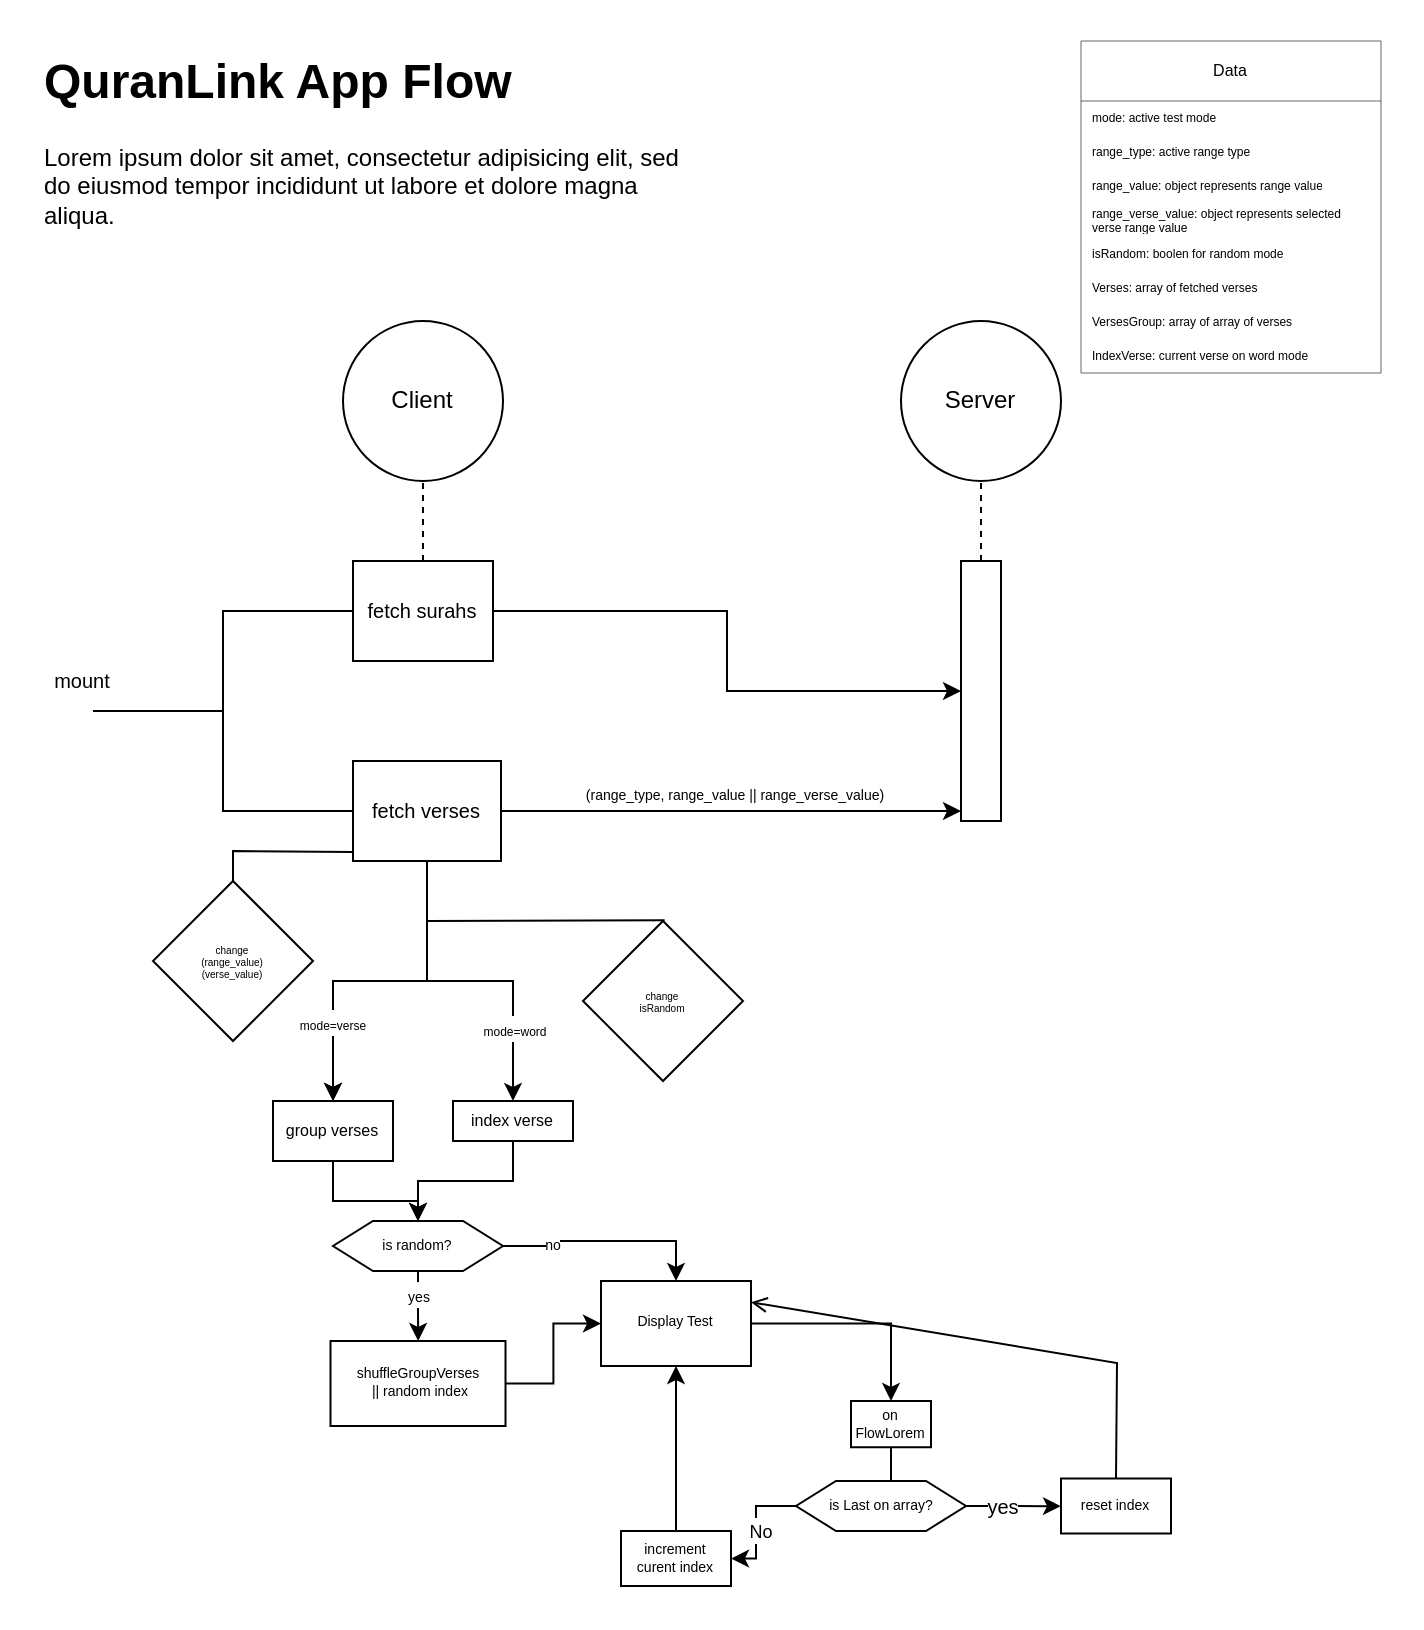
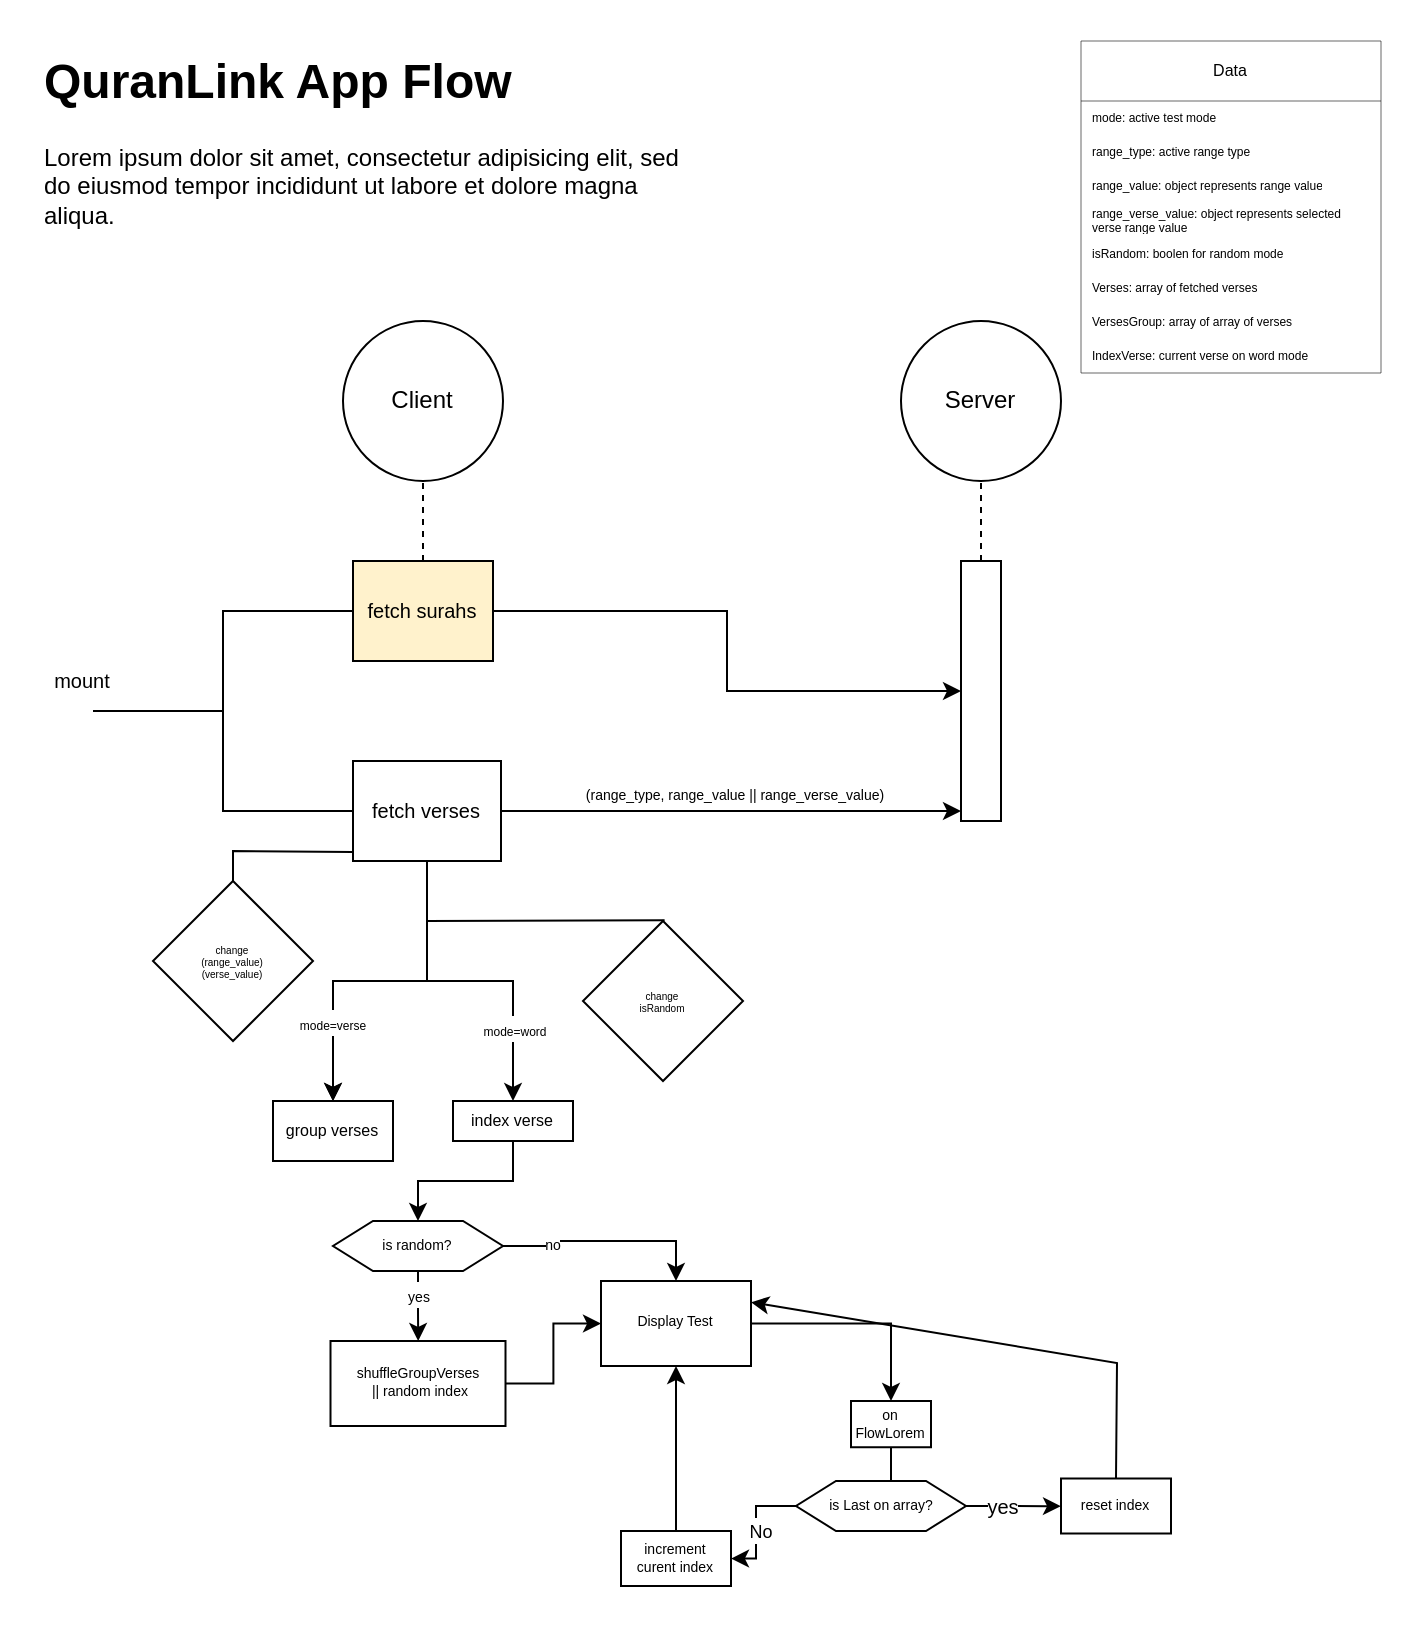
- <mxCell id="3" value="fetch surahs" style="rounded=0;whiteSpace=wrap;html=1;fontSize=10;" vertex="1" parent="1"><mxGeometry x="176" y="280" width="70" height="50" as="geometry" /></mxCell>
+ <mxCell id="3" value="fetch surahs" style="rounded=0;whiteSpace=wrap;html=1;fontSize=10;fillColor=#fff2cc;" vertex="1" parent="1"><mxGeometry x="176" y="280" width="70" height="50" as="geometry" /></mxCell>
- <mxCell id="24" value="" style="edgeStyle=orthogonalEdgeStyle;rounded=0;orthogonalLoop=1;jettySize=auto;html=1;" edge="1" parent="1" source="25" target="23"><mxGeometry relative="1" as="geometry" /></mxCell>
- <mxCell id="57" value="" style="endArrow=open;html=1;rounded=0;exitX=0.5;exitY=0;exitDx=0;exitDy=0;entryX=1;entryY=0.25;entryDx=0;entryDy=0;" edge="1" parent="1" source="56" target="41"><mxGeometry width="50" height="50" relative="1" as="geometry"><mxPoint x="540" y="710" as="sourcePoint" /><mxPoint x="590" y="660" as="targetPoint" /><Array as="points"><mxPoint x="558" y="681" /></Array></mxGeometry></mxCell>
+ <mxCell id="57" value="" style="endArrow=classic;html=1;rounded=0;exitX=0.5;exitY=0;exitDx=0;exitDy=0;entryX=1;entryY=0.25;entryDx=0;entryDy=0;" edge="1" parent="1" source="56" target="41"><mxGeometry width="50" height="50" relative="1" as="geometry"><mxPoint x="540" y="710" as="sourcePoint" /><mxPoint x="590" y="660" as="targetPoint" /><Array as="points"><mxPoint x="558" y="681" /></Array></mxGeometry></mxCell>
